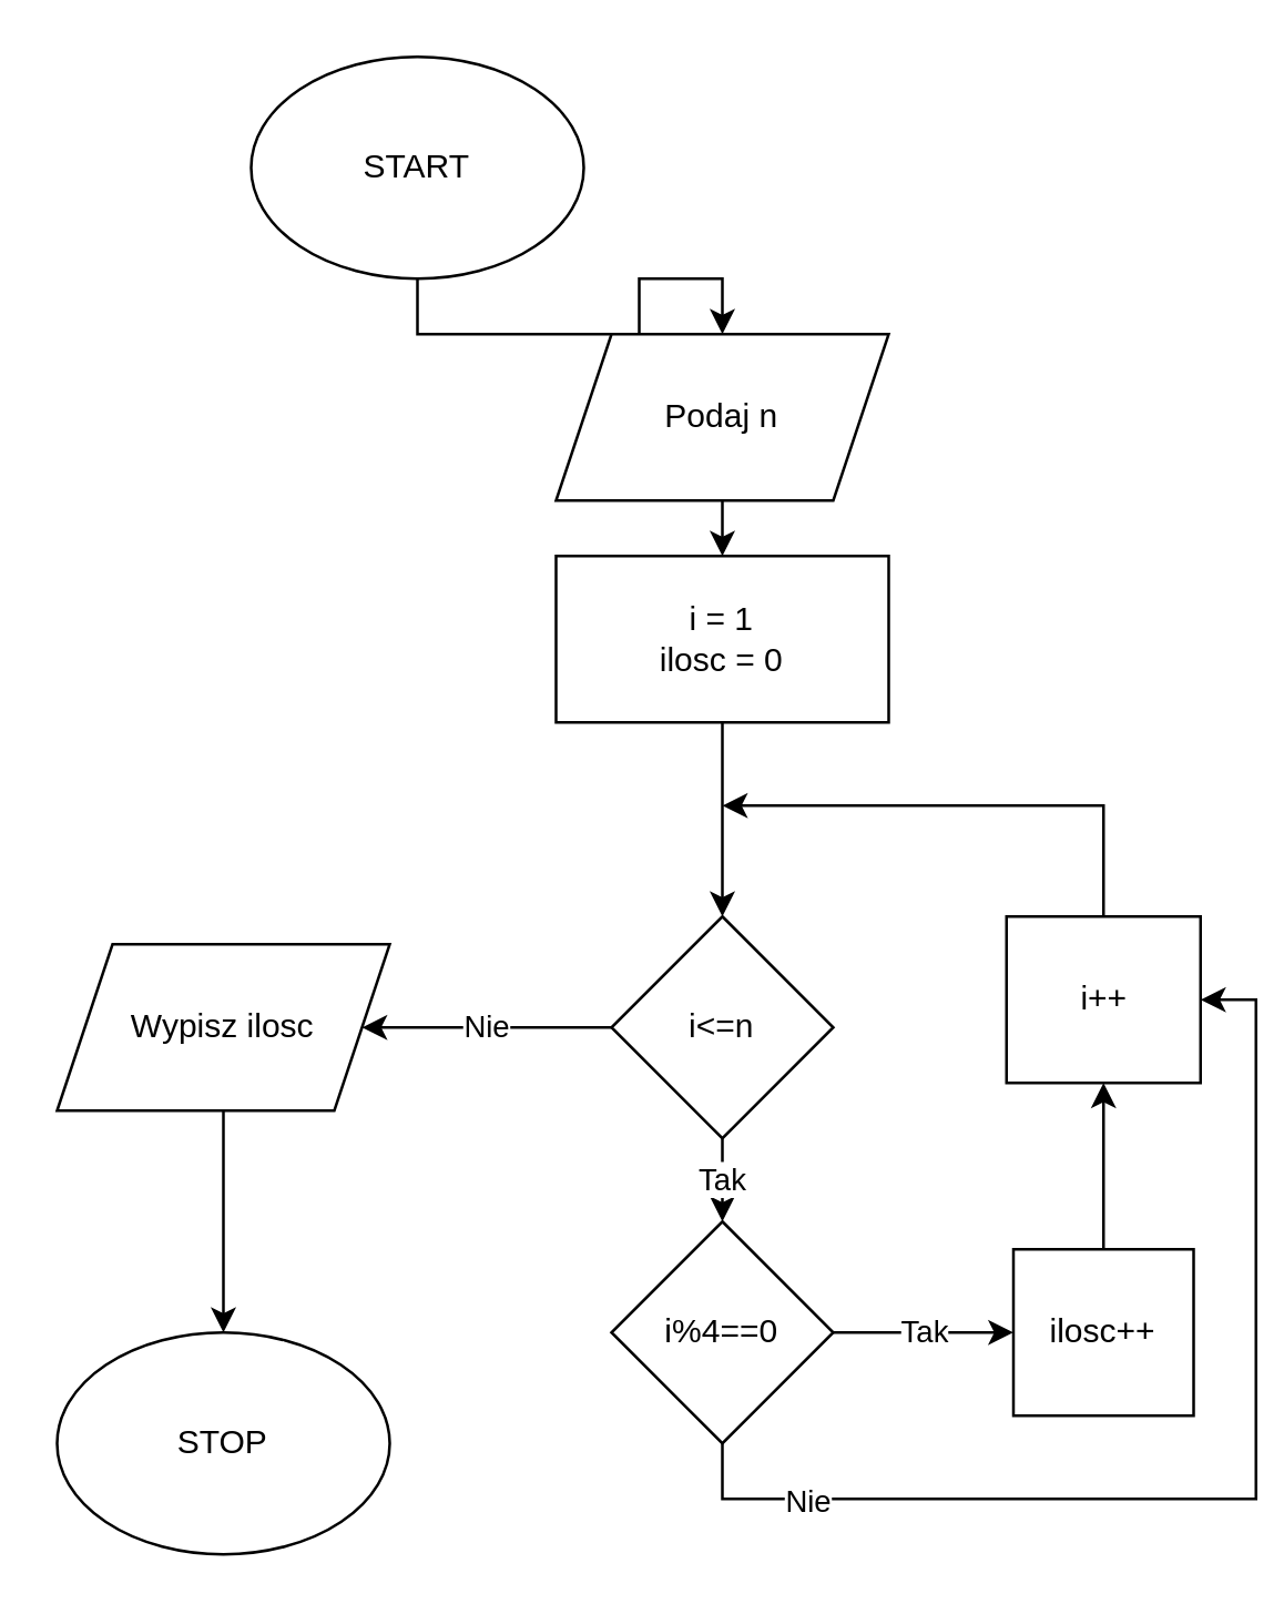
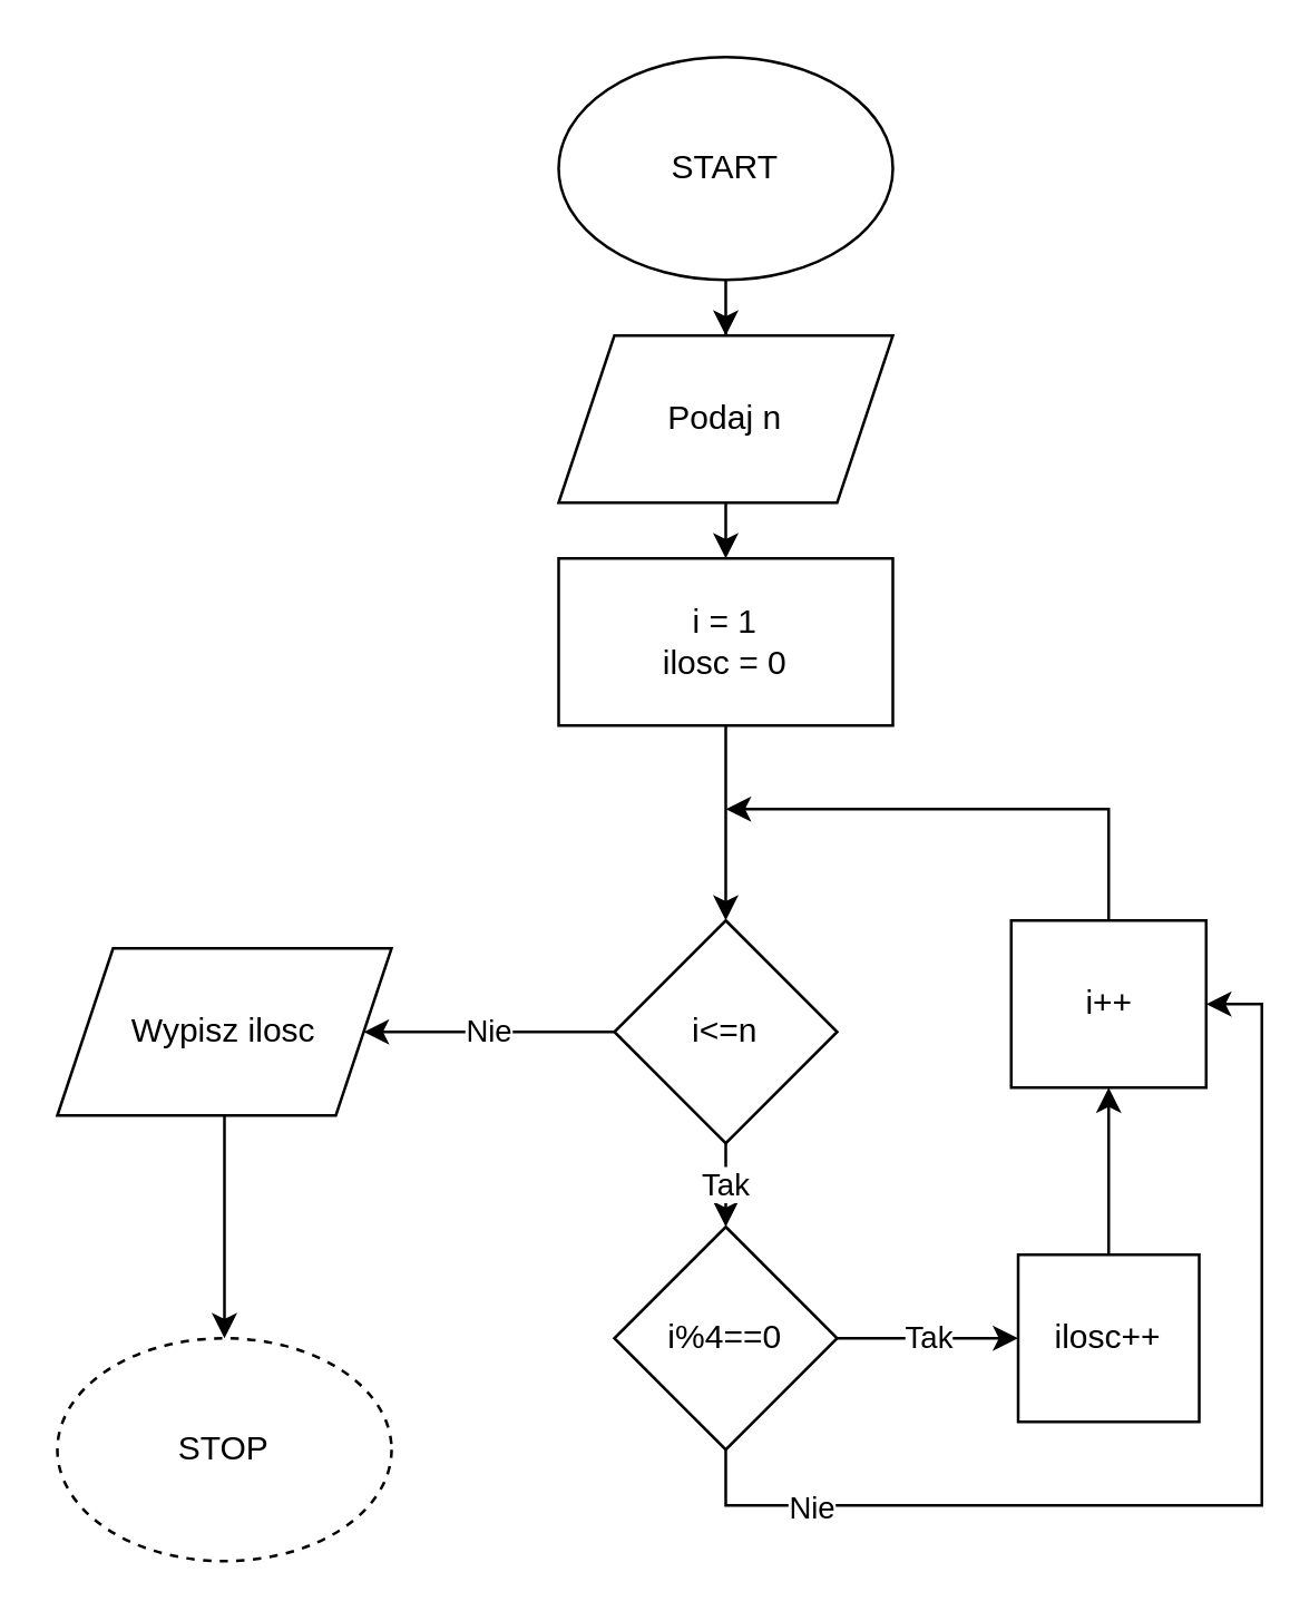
- <mxCell id="3" value="START" style="ellipse;whiteSpace=wrap;html=1;" vertex="1" parent="1"><mxGeometry x="90" y="20" width="120" height="80" as="geometry" /></mxCell>
+ <mxCell id="3" value="START" style="ellipse;whiteSpace=wrap;html=1;" vertex="1" parent="1"><mxGeometry x="200" y="20" width="120" height="80" as="geometry" /></mxCell>
- <mxCell id="21" value="STOP" style="ellipse;whiteSpace=wrap;html=1;" vertex="1" parent="1"><mxGeometry x="20" y="480" width="120" height="80" as="geometry" /></mxCell>
+ <mxCell id="21" value="STOP" style="ellipse;whiteSpace=wrap;html=1;dashed=1;" vertex="1" parent="1"><mxGeometry x="20" y="480" width="120" height="80" as="geometry" /></mxCell>
